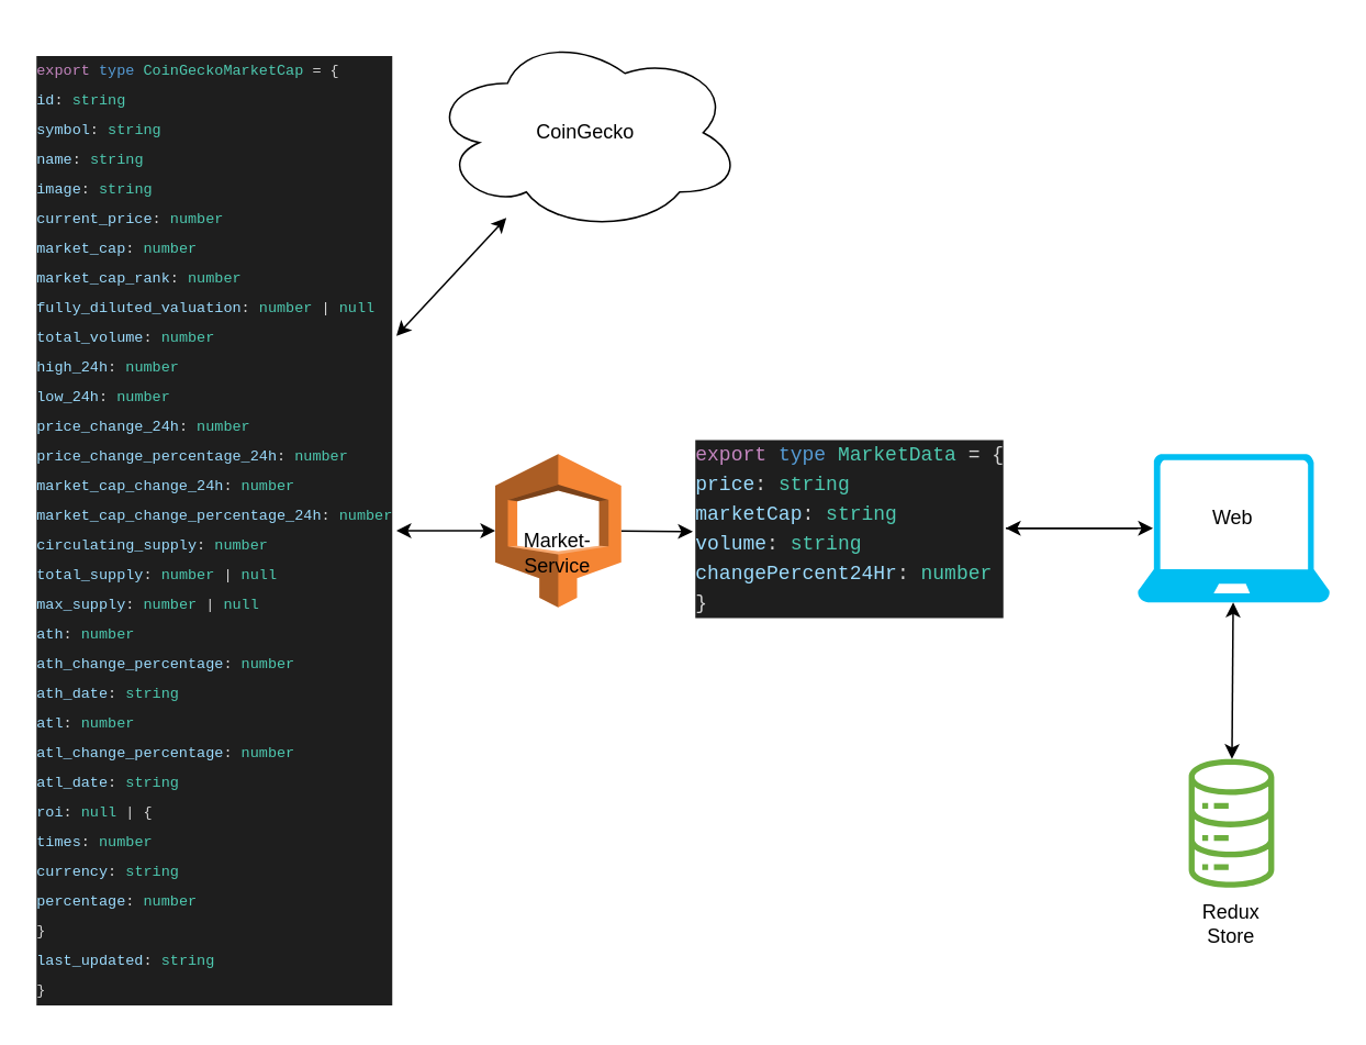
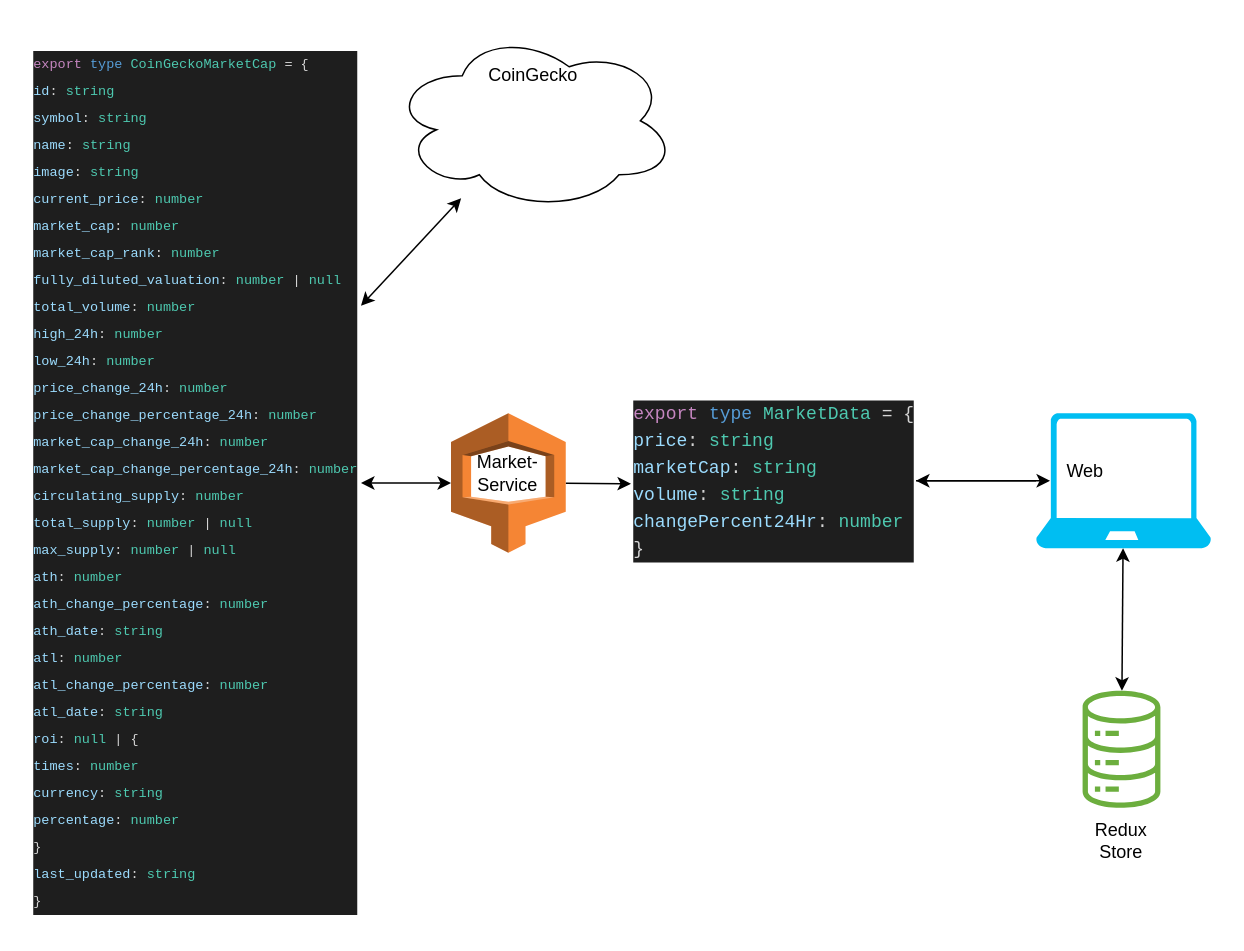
- <mxCell id="15" value="CoinGecko" style="text;html=1;strokeColor=none;fillColor=none;align=center;verticalAlign=middle;whiteSpace=wrap;rounded=0;" vertex="1" parent="13"><mxGeometry x="75" y="50" width="40" height="20" as="geometry" /></mxCell>
+ <mxCell id="15" value="CoinGecko" style="text;html=1;strokeColor=none;fillColor=none;align=center;verticalAlign=middle;whiteSpace=wrap;rounded=0;" vertex="1" parent="13"><mxGeometry x="75" y="20" width="40" height="20" as="geometry" /></mxCell>
- <mxCell id="8" value="Web" style="text;html=1;strokeColor=none;fillColor=none;align=center;verticalAlign=middle;whiteSpace=wrap;rounded=0;fontSize=12;" vertex="1" parent="6"><mxGeometry x="38.37" y="28.5" width="40" height="20" as="geometry" /></mxCell>
+ <mxCell id="8" value="Web" style="text;html=1;strokeColor=none;fillColor=none;align=center;verticalAlign=middle;whiteSpace=wrap;rounded=0;fontSize=12;" vertex="1" parent="6"><mxGeometry x="13.37" y="28.5" width="40" height="20" as="geometry" /></mxCell>
- <mxCell id="11" value="Market-Service" style="text;html=1;strokeColor=none;fillColor=none;align=center;verticalAlign=middle;whiteSpace=wrap;rounded=0;" vertex="1" parent="9"><mxGeometry x="18.25" y="50" width="40" height="20" as="geometry" /></mxCell>
+ <mxCell id="11" value="Market-Service" style="text;html=1;strokeColor=none;fillColor=none;align=center;verticalAlign=middle;whiteSpace=wrap;rounded=0;" vertex="1" parent="9"><mxGeometry x="18.25" y="30" width="40" height="20" as="geometry" /></mxCell>
